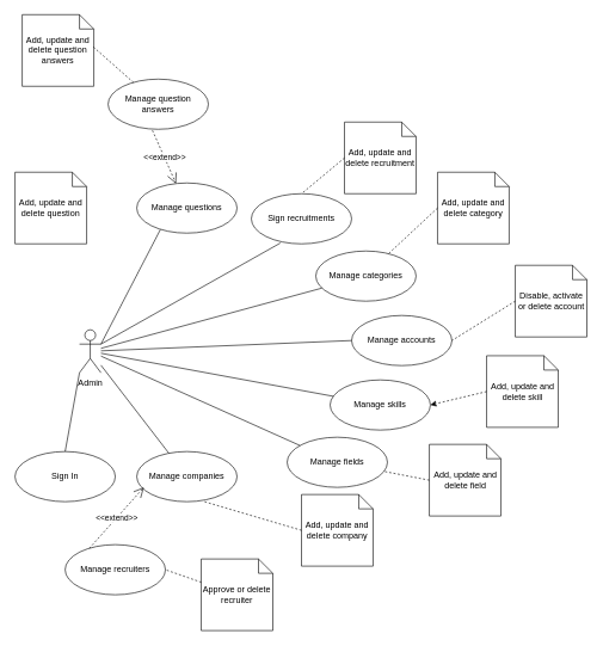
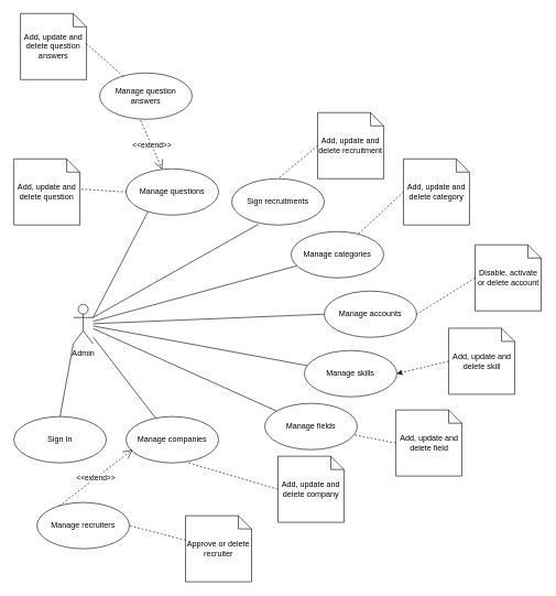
+ <mxCell id="22" value="" style="endArrow=none;dashed=1;html=1;rounded=0;entryX=0;entryY=0.5;entryDx=0;entryDy=0;exitX=1.021;exitY=0.458;exitDx=0;exitDy=0;exitPerimeter=0;" parent="1" source="21" target="3" edge="1"><mxGeometry width="50" height="50" relative="1" as="geometry"><mxPoint x="290" y="470" as="sourcePoint" /><mxPoint x="340" y="420" as="targetPoint" /></mxGeometry></mxCell>
- <mxCell id="20" value="Manage recruiters" style="ellipse;whiteSpace=wrap;html=1;" parent="1" vertex="1"><mxGeometry x="90" y="760" width="140" height="70" as="geometry" /></mxCell>
+ <mxCell id="20" value="Manage recruiters" style="ellipse;whiteSpace=wrap;html=1;" parent="1" vertex="1"><mxGeometry x="55" y="760" width="140" height="70" as="geometry" /></mxCell>
